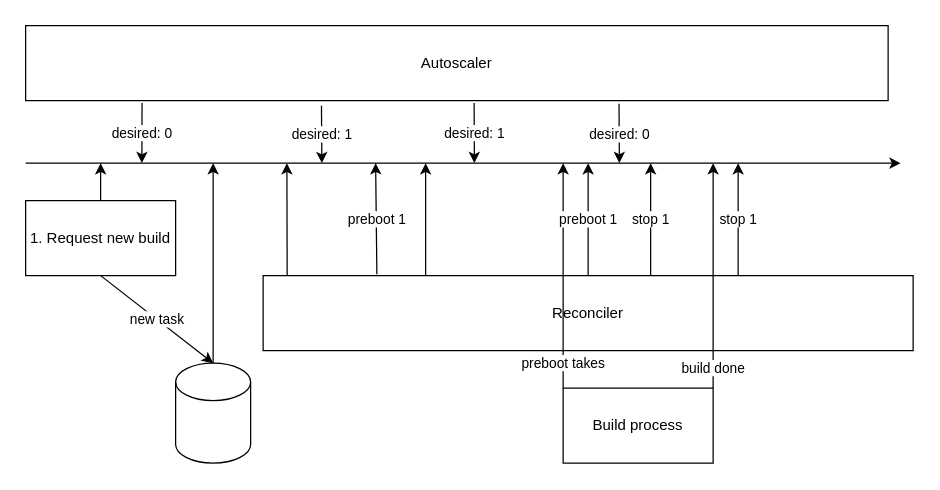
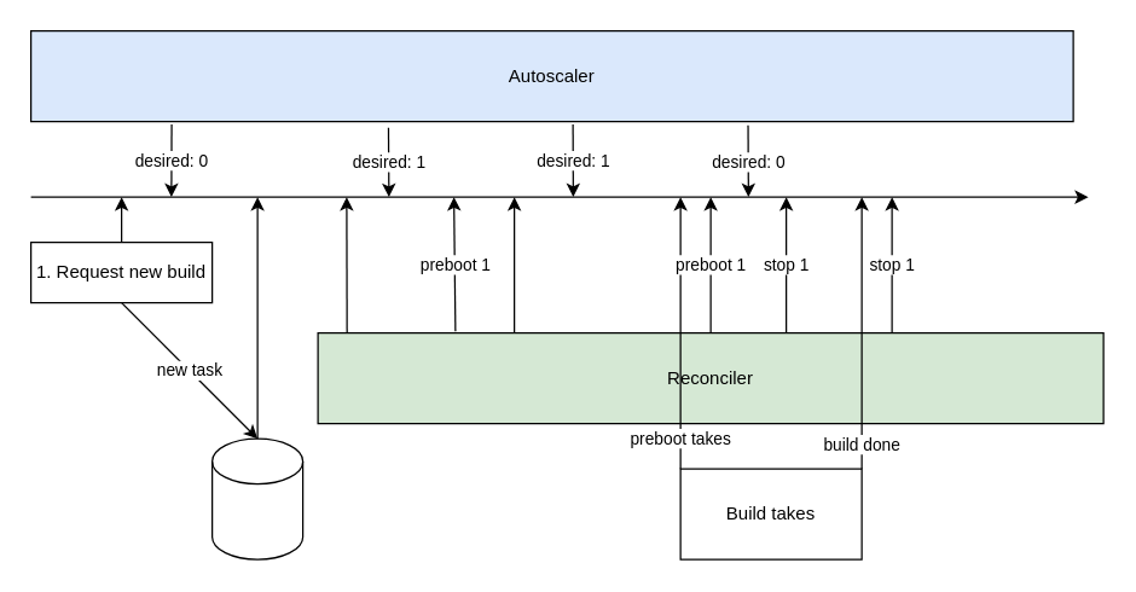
- <mxCell id="6" value="Autoscaler" style="rounded=0;whiteSpace=wrap;html=1;" vertex="1" parent="1"><mxGeometry x="20" y="20" width="690" height="60" as="geometry" /></mxCell>
+ <mxCell id="6" value="Autoscaler" style="rounded=0;whiteSpace=wrap;html=1;fillColor=#dae8fc;" vertex="1" parent="1"><mxGeometry x="20" y="20" width="690" height="60" as="geometry" /></mxCell>
- <mxCell id="3" value="1. Request new build" style="rounded=0;whiteSpace=wrap;html=1;" vertex="1" parent="1"><mxGeometry x="20" y="160" width="120" height="60" as="geometry" /></mxCell>
+ <mxCell id="3" value="1. Request new build" style="rounded=0;whiteSpace=wrap;html=1;" vertex="1" parent="1"><mxGeometry x="20" y="160" width="120" height="40" as="geometry" /></mxCell>
- <mxCell id="12" value="Reconciler" style="rounded=0;whiteSpace=wrap;html=1;" vertex="1" parent="1"><mxGeometry x="210" y="220" width="520" height="60" as="geometry" /></mxCell>
+ <mxCell id="12" value="Reconciler" style="rounded=0;whiteSpace=wrap;html=1;fillColor=#d5e8d4;" vertex="1" parent="1"><mxGeometry x="210" y="220" width="520" height="60" as="geometry" /></mxCell>
- <mxCell id="16" value="Build process" style="rounded=0;whiteSpace=wrap;html=1;" vertex="1" parent="1"><mxGeometry x="450" y="310" width="120" height="60" as="geometry" /></mxCell>
+ <mxCell id="16" value="Build takes" style="rounded=0;whiteSpace=wrap;html=1;" vertex="1" parent="1"><mxGeometry x="450" y="310" width="120" height="60" as="geometry" /></mxCell>
